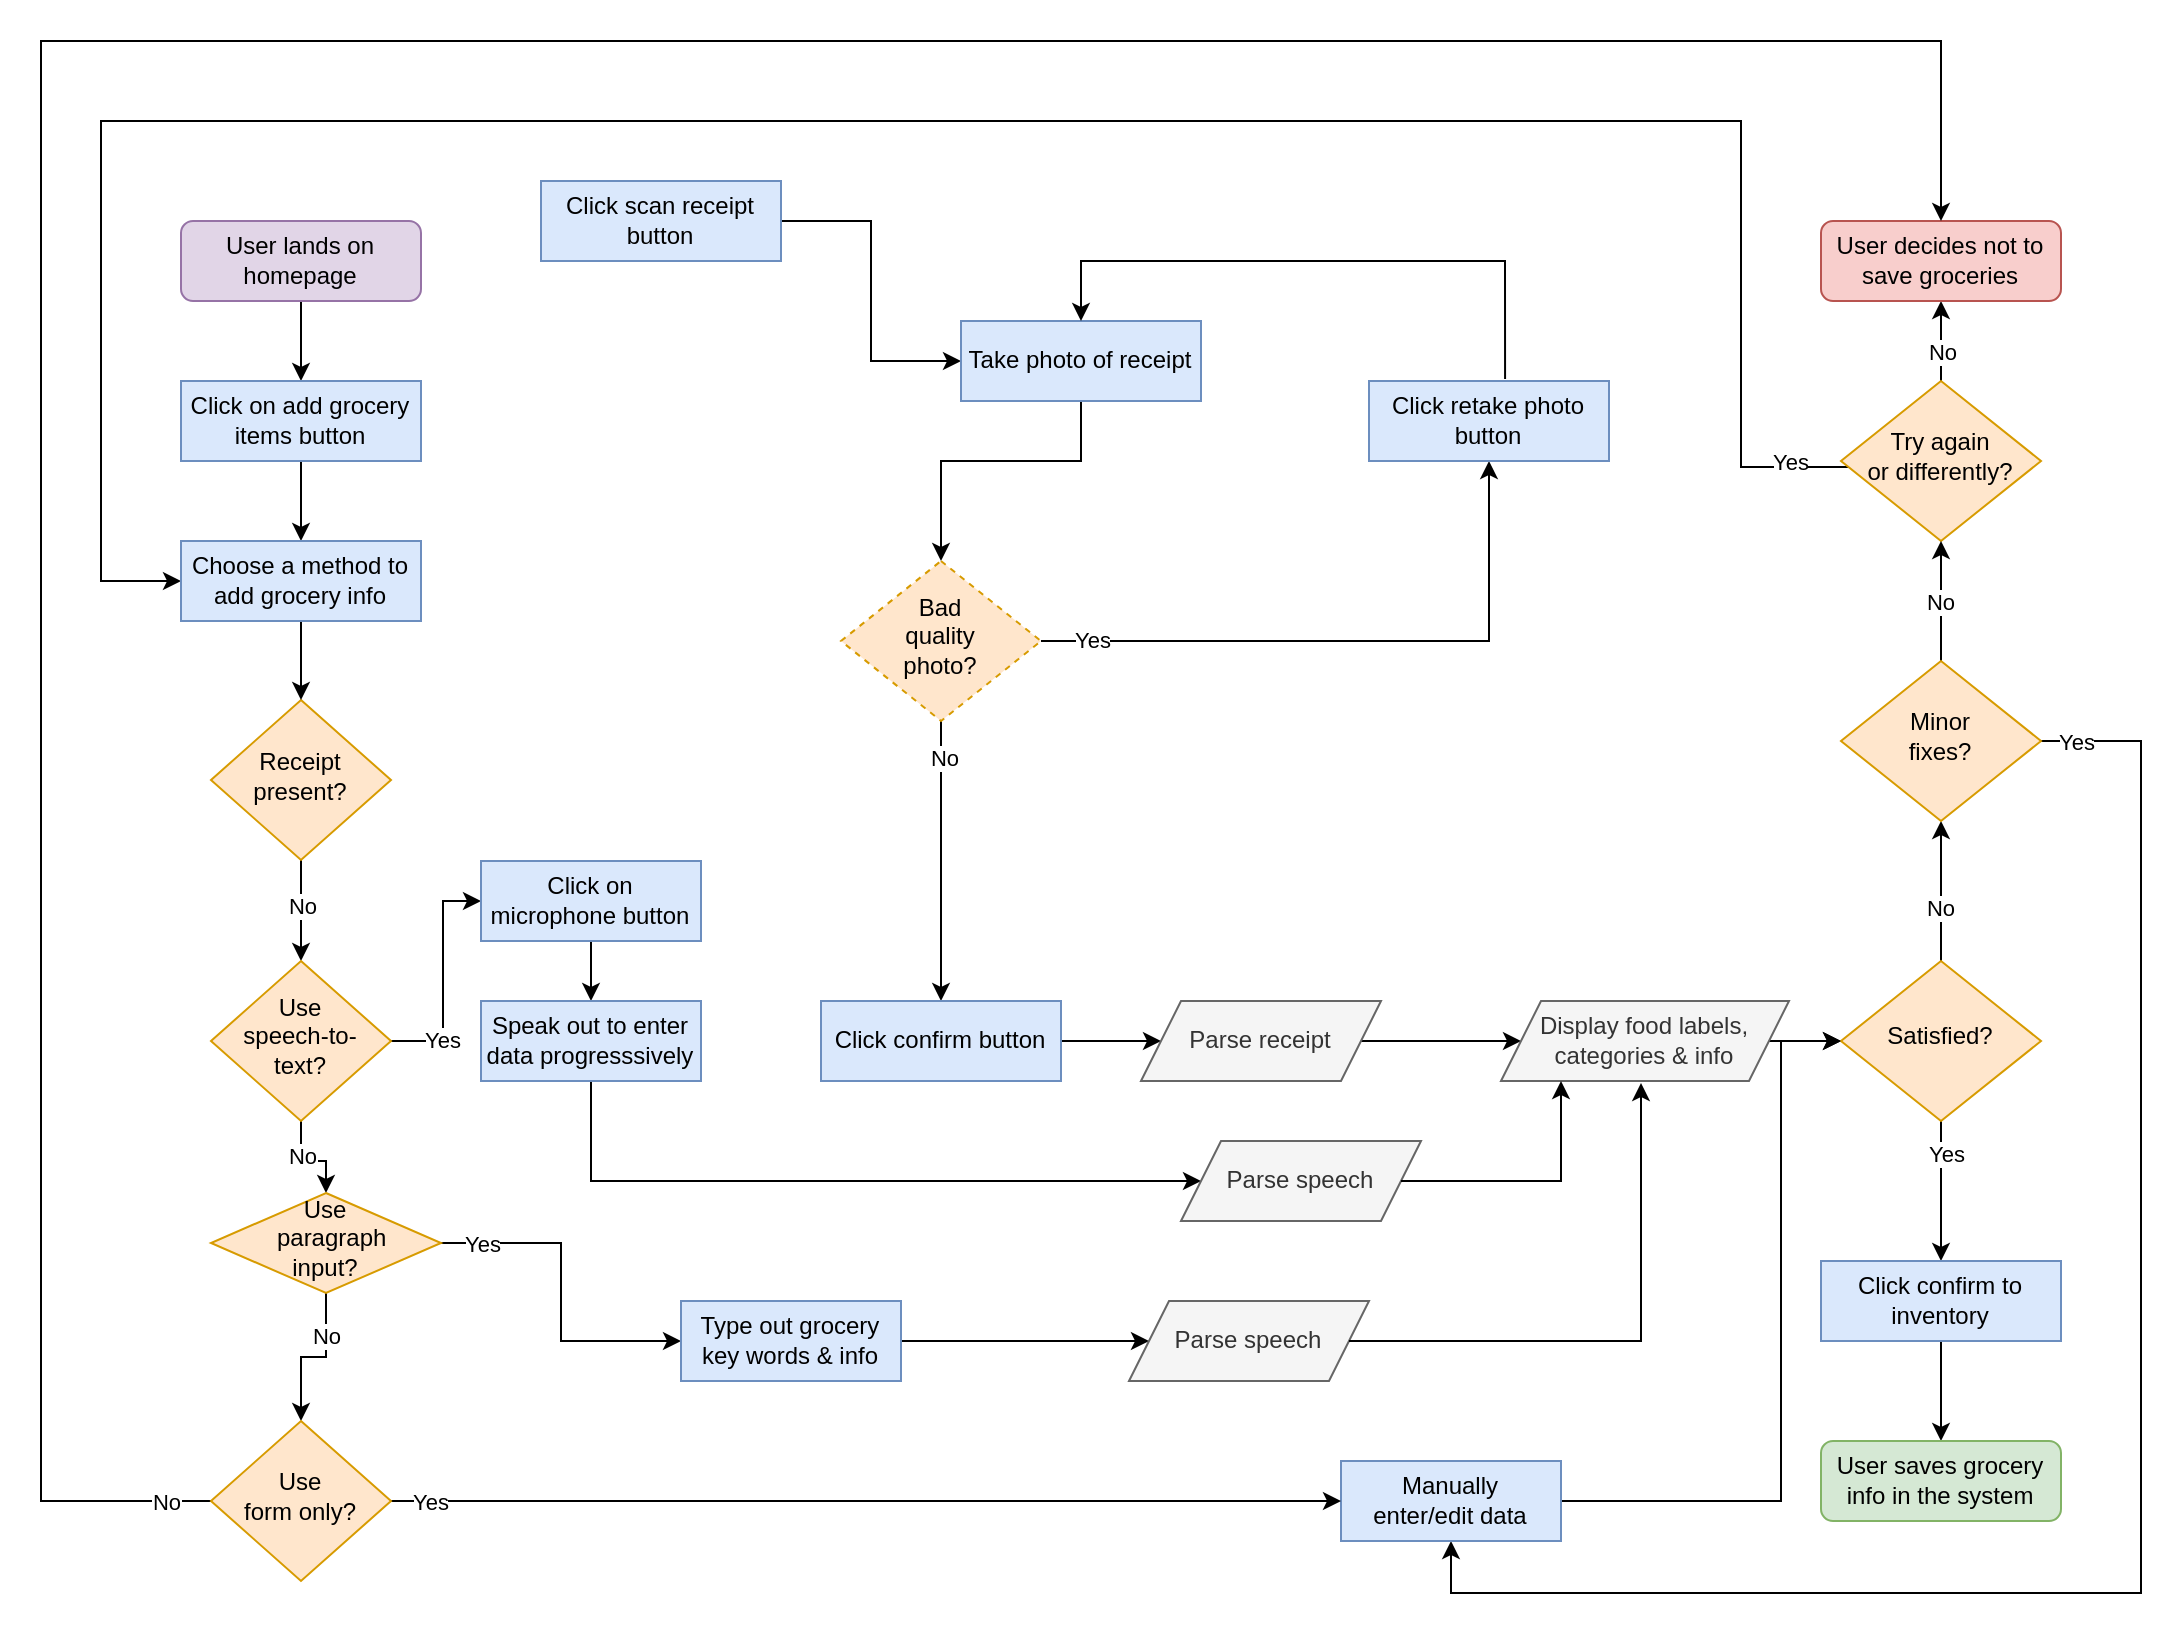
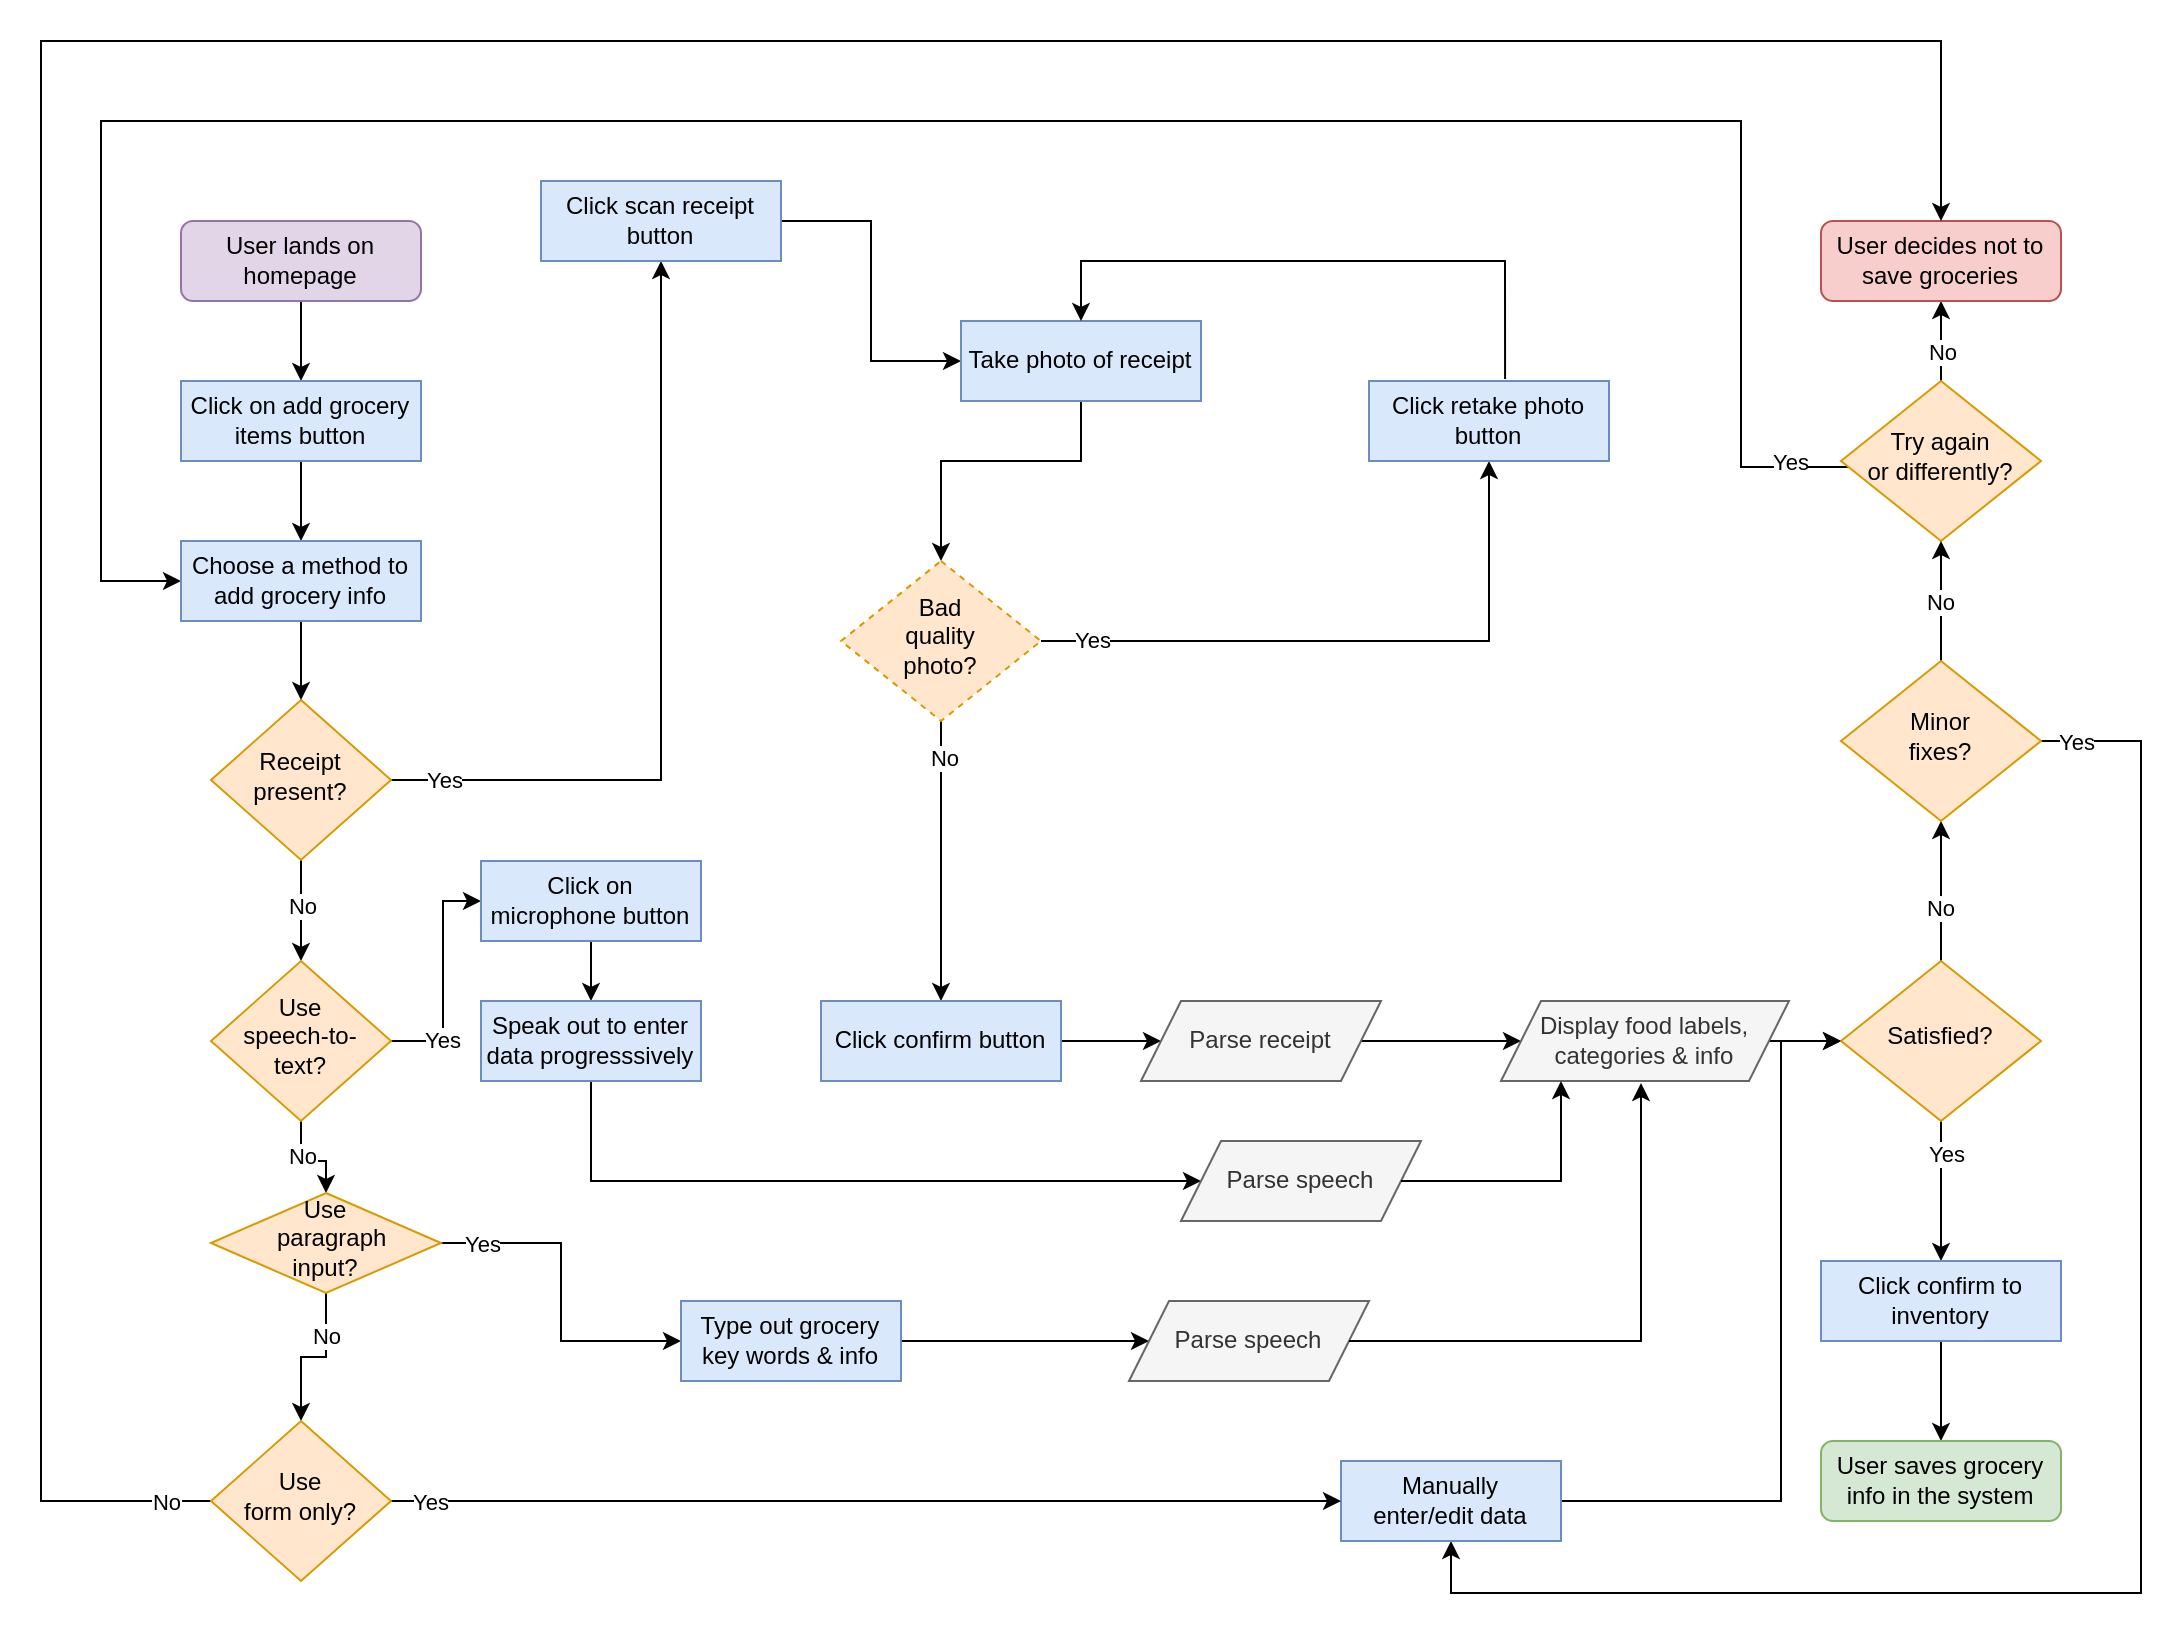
+ <mxCell id="4" style="edgeStyle=orthogonalEdgeStyle;rounded=0;orthogonalLoop=1;jettySize=auto;html=1;" edge="1" parent="1" source="8" target="12"><mxGeometry relative="1" as="geometry" /></mxCell>
+ <mxCell id="5" value="Yes" style="edgeLabel;html=1;align=center;verticalAlign=middle;resizable=0;points=[];" vertex="1" connectable="0" parent="4"><mxGeometry x="-0.792" relative="1" as="geometry"><mxPoint x="-15" as="offset" /></mxGeometry></mxCell>
